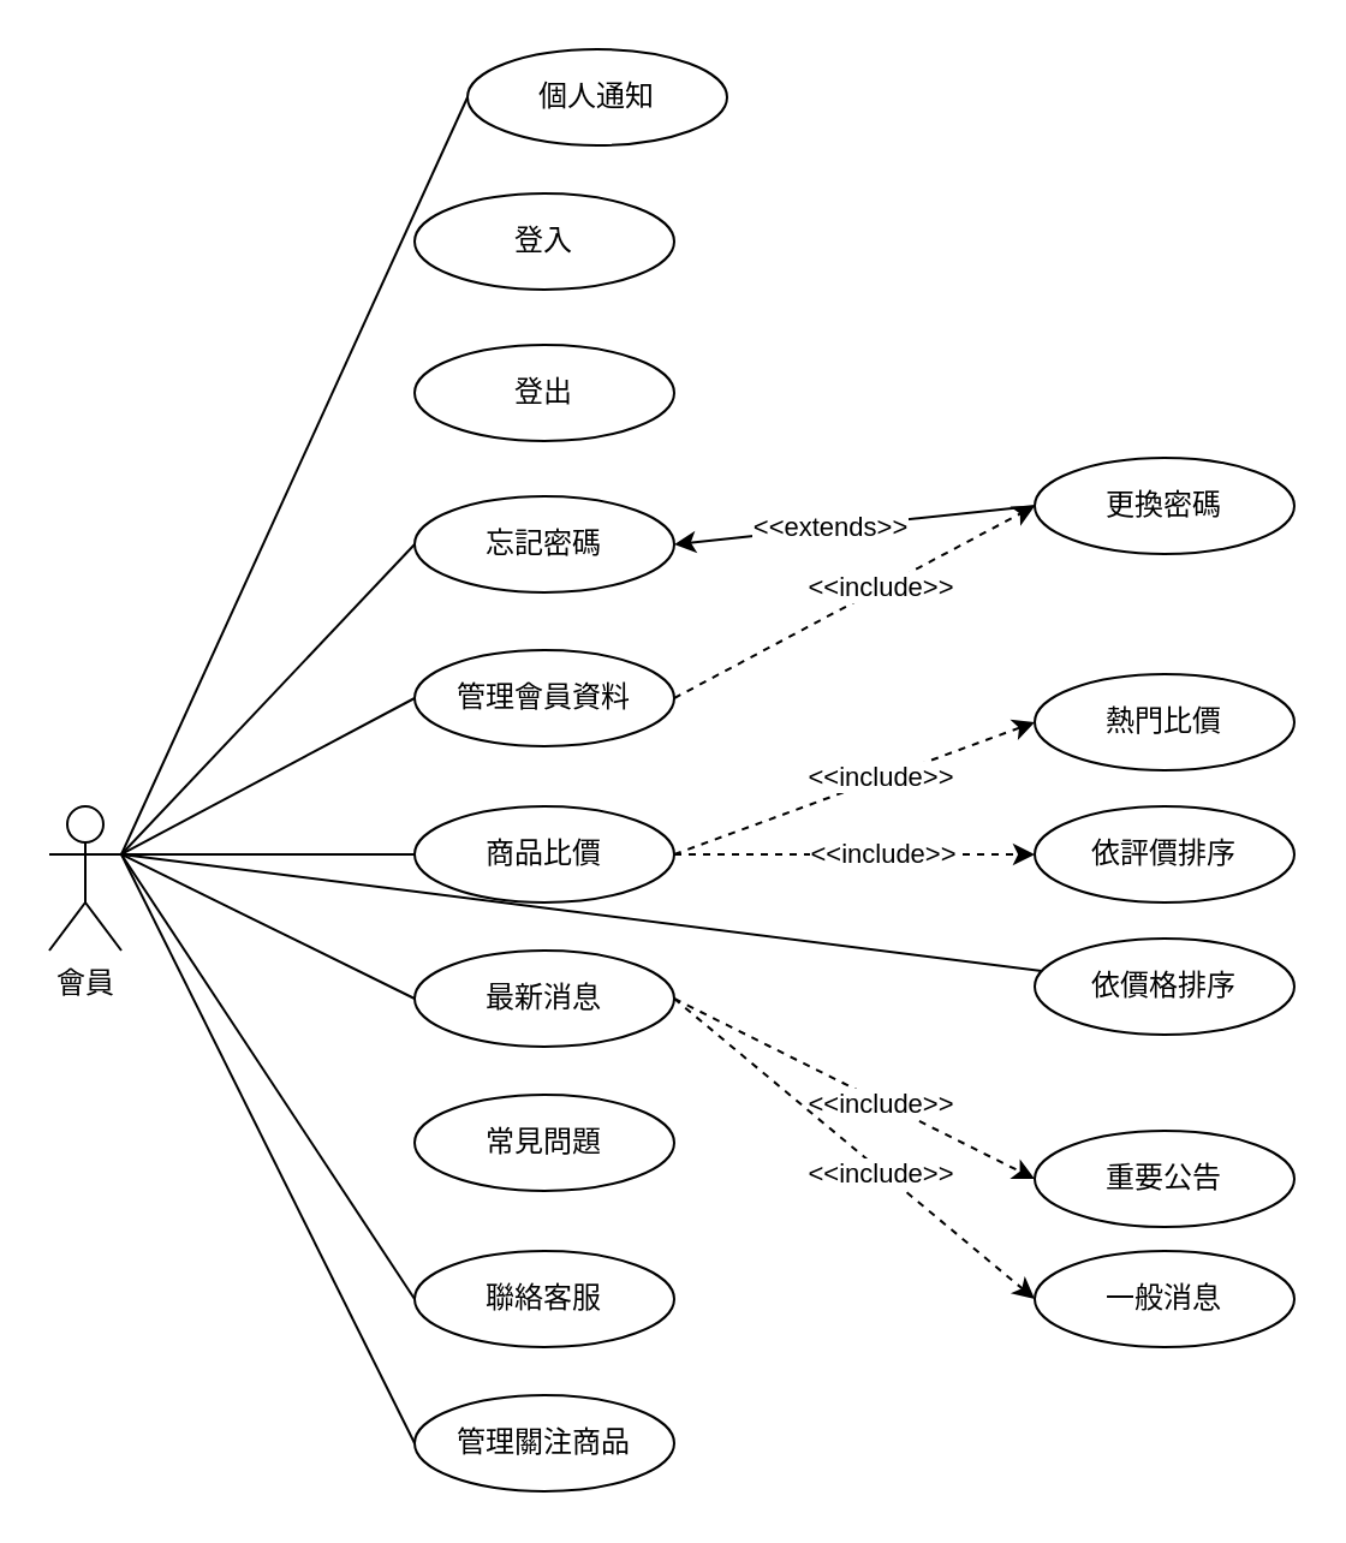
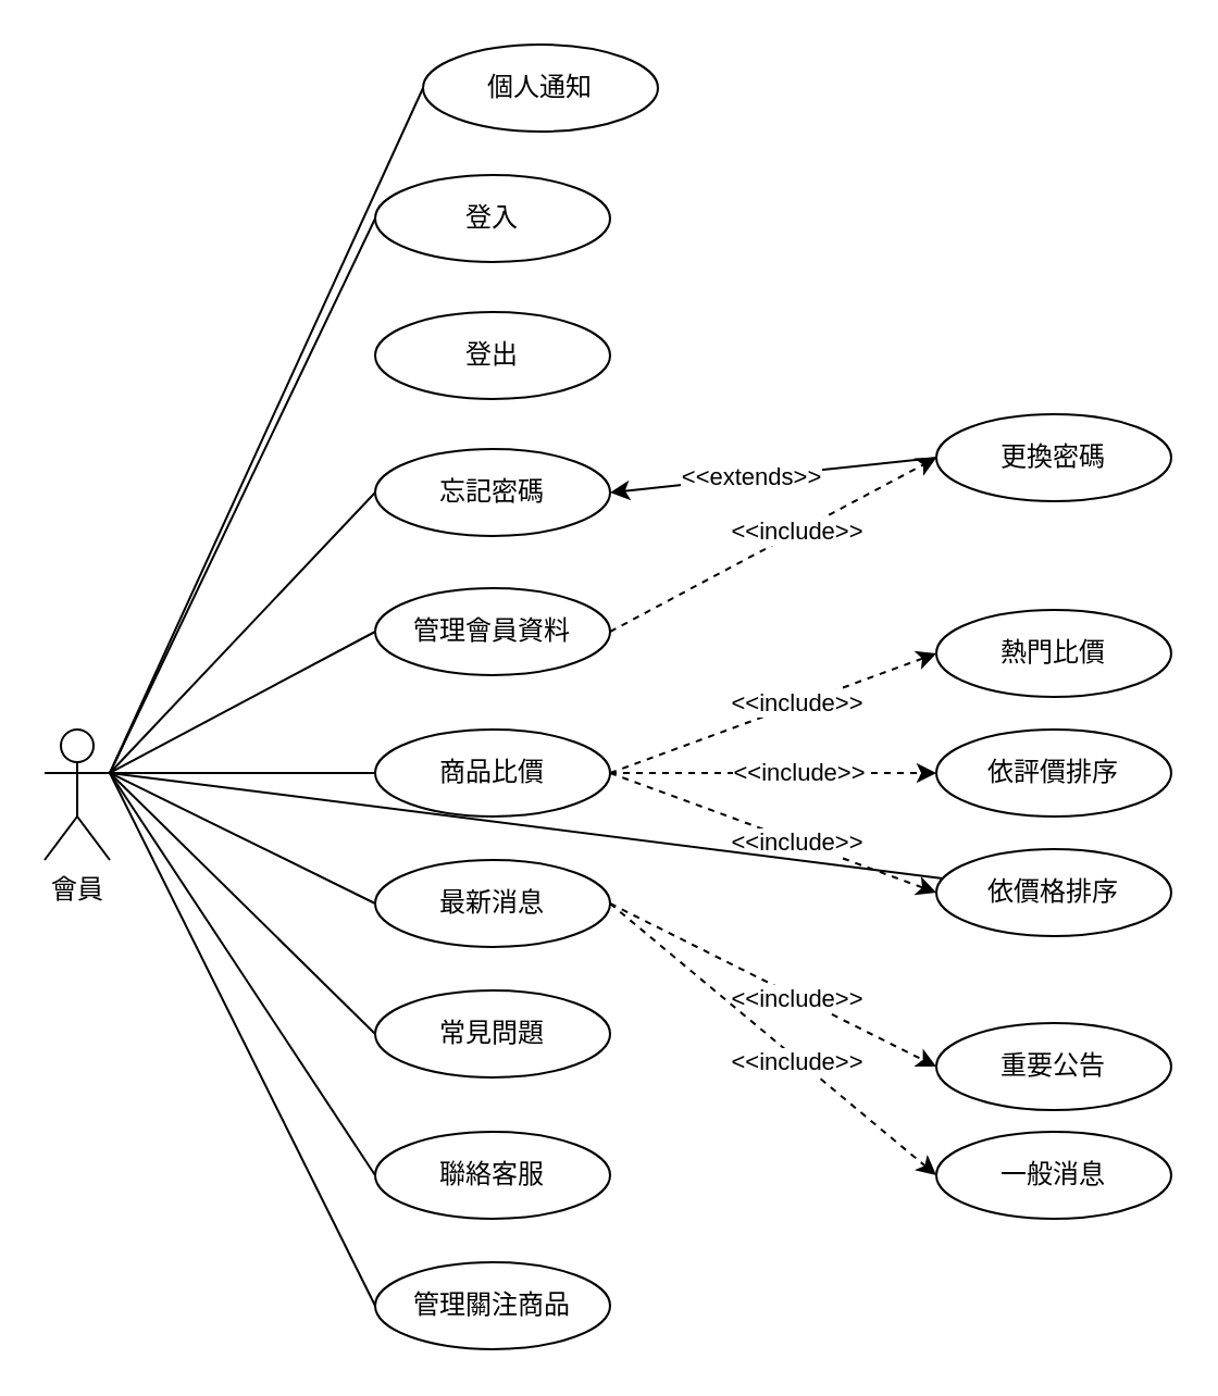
+ <mxCell id="27" style="rounded=0;orthogonalLoop=1;jettySize=auto;html=1;exitX=1;exitY=0.333;exitDx=0;exitDy=0;exitPerimeter=0;entryX=0;entryY=0.5;entryDx=0;entryDy=0;endArrow=none;endFill=0;" parent="1" source="3" target="26" edge="1"><mxGeometry relative="1" as="geometry"><mxPoint x="80" y="400" as="sourcePoint" /><mxPoint x="182" y="180" as="targetPoint" /></mxGeometry></mxCell>
+ <mxCell id="11" style="rounded=0;orthogonalLoop=1;jettySize=auto;html=1;entryX=0;entryY=0.5;entryDx=0;entryDy=0;dashed=1;exitX=1;exitY=0.5;exitDx=0;exitDy=0;" parent="1" source="15" target="19" edge="1"><mxGeometry relative="1" as="geometry" /></mxCell>
+ <mxCell id="12" value="&amp;lt;&amp;lt;include&amp;gt;&amp;gt;" style="edgeLabel;html=1;align=center;verticalAlign=middle;resizable=0;points=[];rotation=0;container=0;" parent="11" vertex="1" connectable="0"><mxGeometry x="0.175" relative="1" as="geometry"><mxPoint x="-3" y="-1" as="offset" /></mxGeometry></mxCell>
+ <mxCell id="7" style="rounded=0;orthogonalLoop=1;jettySize=auto;html=1;entryX=0;entryY=0.5;entryDx=0;entryDy=0;endArrow=none;endFill=0;exitX=1;exitY=0.333;exitDx=0;exitDy=0;exitPerimeter=0;" parent="1" source="3" target="17" edge="1"><mxGeometry relative="1" as="geometry"><mxPoint x="20" y="380" as="sourcePoint" /><mxPoint x="182" y="425" as="targetPoint" /></mxGeometry></mxCell>
